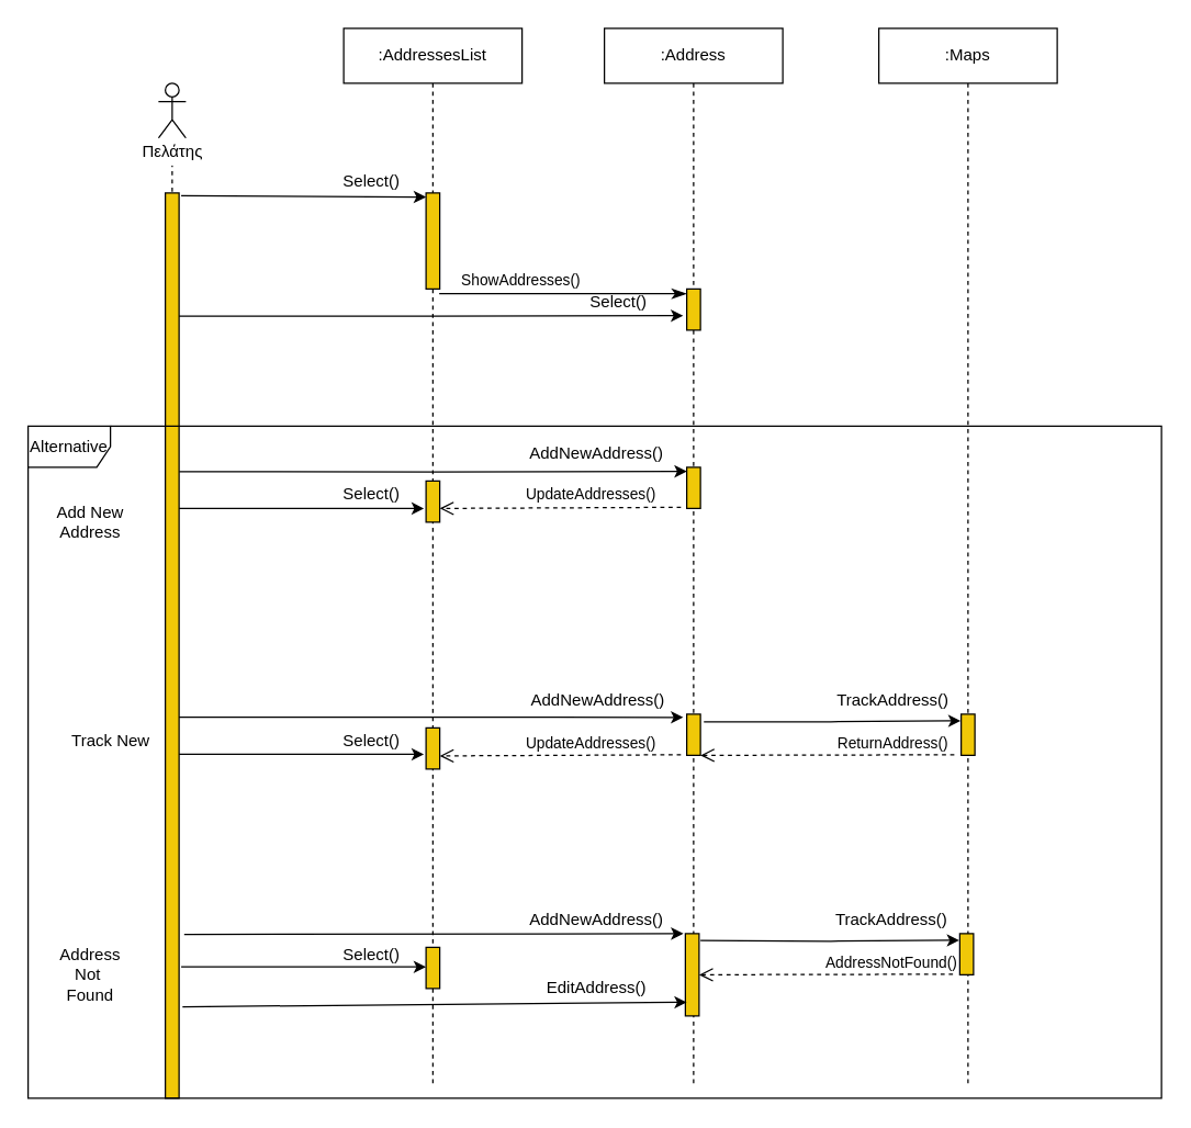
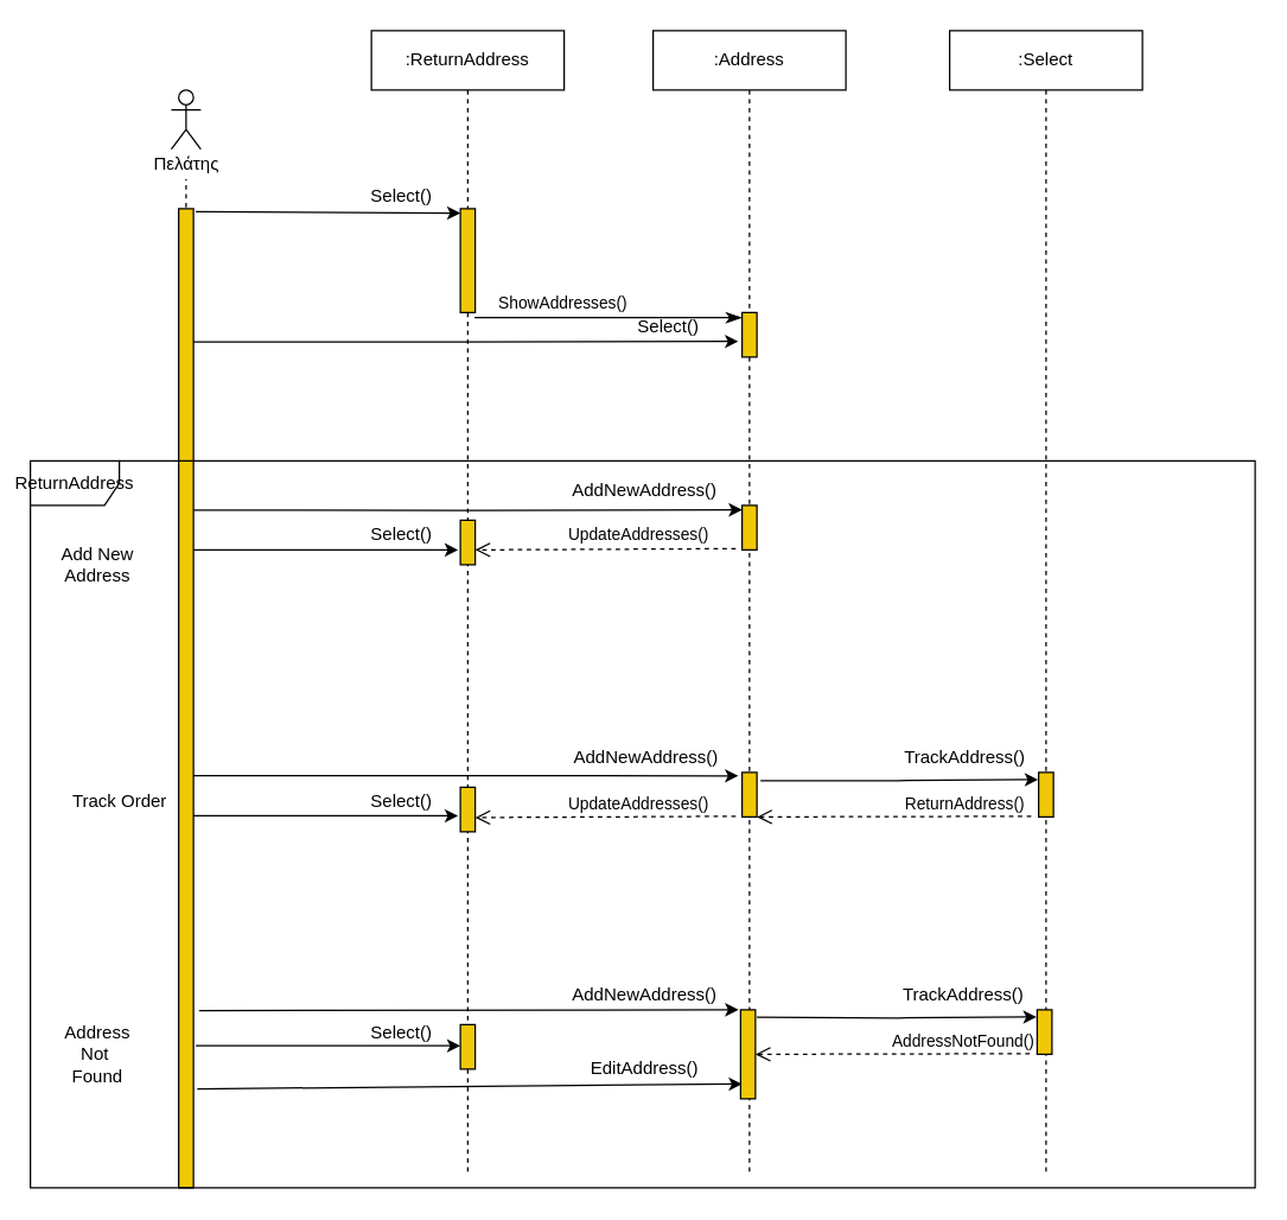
- <mxCell id="6" value=":AddressesList" style="shape=umlLifeline;perimeter=lifelinePerimeter;whiteSpace=wrap;html=1;container=1;collapsible=0;recursiveResize=0;outlineConnect=0;strokeColor=default;fillColor=none;" vertex="1" parent="1"><mxGeometry x="250" y="20" width="130" height="770" as="geometry" /></mxCell>
+ <mxCell id="6" value=":ReturnAddress" style="shape=umlLifeline;perimeter=lifelinePerimeter;whiteSpace=wrap;html=1;container=1;collapsible=0;recursiveResize=0;outlineConnect=0;strokeColor=default;fillColor=none;" vertex="1" parent="1"><mxGeometry x="250" y="20" width="130" height="770" as="geometry" /></mxCell>
- <mxCell id="17" value=":Maps" style="shape=umlLifeline;perimeter=lifelinePerimeter;whiteSpace=wrap;html=1;container=1;collapsible=0;recursiveResize=0;outlineConnect=0;strokeColor=default;fillColor=none;" vertex="1" parent="1"><mxGeometry x="640" y="20" width="130" height="770" as="geometry" /></mxCell>
+ <mxCell id="17" value=":Select" style="shape=umlLifeline;perimeter=lifelinePerimeter;whiteSpace=wrap;html=1;container=1;collapsible=0;recursiveResize=0;outlineConnect=0;strokeColor=default;fillColor=none;" vertex="1" parent="1"><mxGeometry x="640" y="20" width="130" height="770" as="geometry" /></mxCell>
- <mxCell id="48" value="Alternative" style="shape=umlFrame;whiteSpace=wrap;html=1;rounded=0;labelBackgroundColor=none;labelBorderColor=none;fontColor=default;fillColor=none;gradientColor=none;" vertex="1" parent="1"><mxGeometry y="310" width="826" height="490" as="geometry" x="20" /></mxCell>
+ <mxCell id="48" value="ReturnAddress" style="shape=umlFrame;whiteSpace=wrap;html=1;rounded=0;labelBackgroundColor=none;labelBorderColor=none;fontColor=default;fillColor=none;gradientColor=none;" vertex="1" parent="1"><mxGeometry y="310" width="826" height="490" as="geometry" x="20" /></mxCell>
- <mxCell id="46" value="Track New" style="text;html=1;align=center;verticalAlign=middle;resizable=0;points=[];autosize=1;strokeColor=none;fillColor=none;" vertex="1" parent="1"><mxGeometry x="40" y="530" width="80" height="20" as="geometry" /></mxCell>
+ <mxCell id="46" value="Track Order" style="text;html=1;align=center;verticalAlign=middle;resizable=0;points=[];autosize=1;strokeColor=none;fillColor=none;" vertex="1" parent="1"><mxGeometry x="40" y="530" width="80" height="20" as="geometry" /></mxCell>
